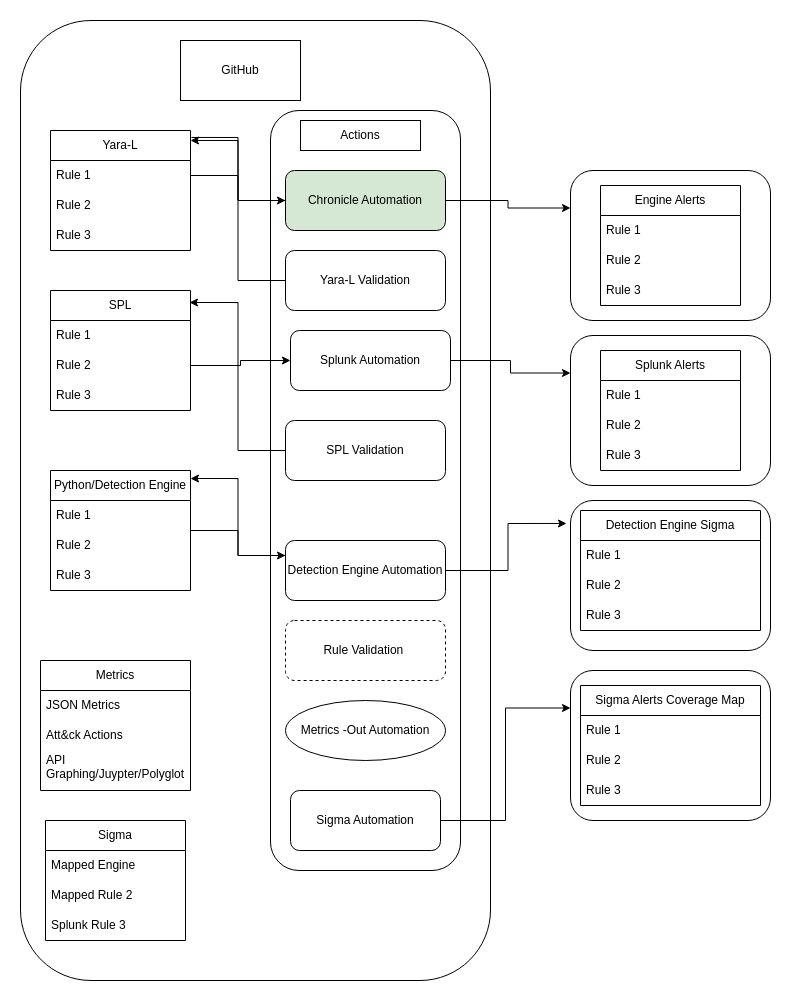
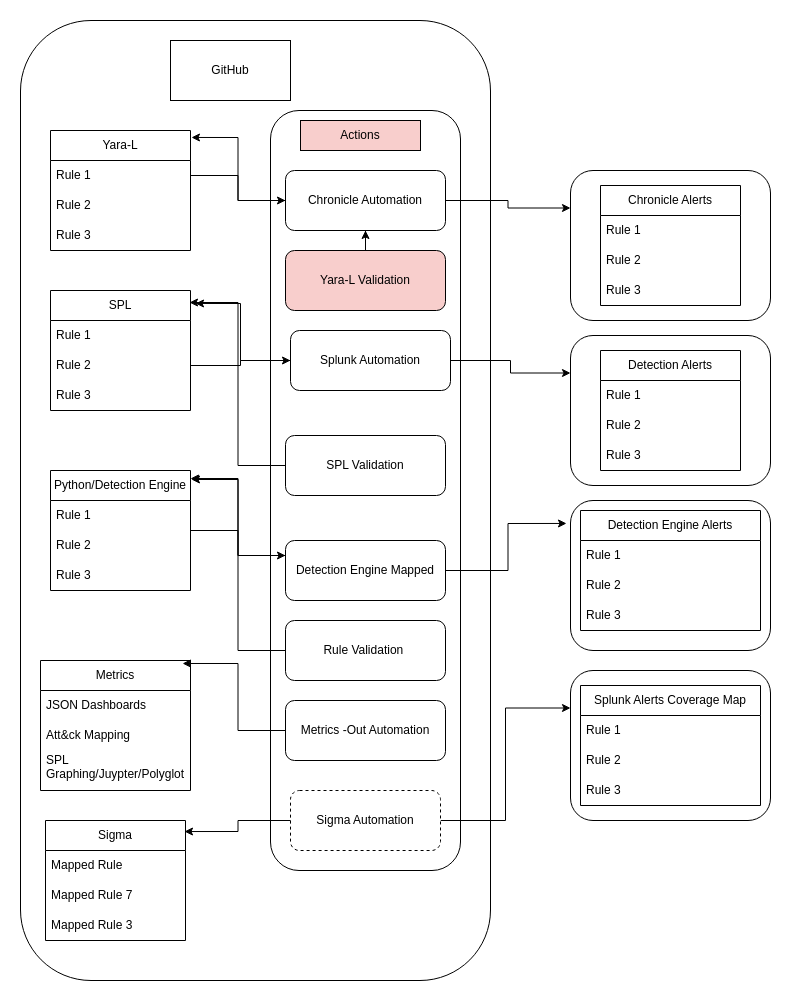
- <mxCell id="39" value="GitHub" style="rounded=0;whiteSpace=wrap;html=1;" vertex="1" parent="1"><mxGeometry x="180" y="40" width="120" height="60" as="geometry" /></mxCell>
+ <mxCell id="39" value="GitHub" style="rounded=0;whiteSpace=wrap;html=1;" vertex="1" parent="1"><mxGeometry x="170" y="40" width="120" height="60" as="geometry" /></mxCell>
- <mxCell id="40" value="Actions" style="rounded=0;whiteSpace=wrap;html=1;" vertex="1" parent="1"><mxGeometry x="300" y="120" width="120" height="30" as="geometry" /></mxCell>
+ <mxCell id="40" value="Actions" style="rounded=0;whiteSpace=wrap;html=1;fillColor=#f8cecc;" vertex="1" parent="1"><mxGeometry x="300" y="120" width="120" height="30" as="geometry" /></mxCell>
- <mxCell id="62" style="edgeStyle=orthogonalEdgeStyle;rounded=0;orthogonalLoop=1;jettySize=auto;html=1;entryX=1.007;entryY=0.058;entryDx=0;entryDy=0;entryPerimeter=0;endArrow=none;" edge="1" parent="1" source="6" target="9"><mxGeometry relative="1" as="geometry" /></mxCell>
+ <mxCell id="62" style="edgeStyle=orthogonalEdgeStyle;rounded=0;orthogonalLoop=1;jettySize=auto;html=1;entryX=1.007;entryY=0.058;entryDx=0;entryDy=0;entryPerimeter=0;" edge="1" parent="1" source="6" target="9"><mxGeometry relative="1" as="geometry" /></mxCell>
- <mxCell id="6" value="Chronicle Automation" style="rounded=1;whiteSpace=wrap;html=1;fillColor=#d5e8d4;" vertex="1" parent="1"><mxGeometry x="285" y="170" width="160" height="60" as="geometry" /></mxCell>
+ <mxCell id="6" value="Chronicle Automation" style="rounded=1;whiteSpace=wrap;html=1;" vertex="1" parent="1"><mxGeometry x="285" y="170" width="160" height="60" as="geometry" /></mxCell>
- <mxCell id="41" value="Engine Alerts" style="swimlane;fontStyle=0;childLayout=stackLayout;horizontal=1;startSize=30;horizontalStack=0;resizeParent=1;resizeParentMax=0;resizeLast=0;collapsible=1;marginBottom=0;whiteSpace=wrap;html=1;" vertex="1" parent="1"><mxGeometry x="600" y="185" width="140" height="120" as="geometry" /></mxCell>
+ <mxCell id="41" value="Chronicle Alerts" style="swimlane;fontStyle=0;childLayout=stackLayout;horizontal=1;startSize=30;horizontalStack=0;resizeParent=1;resizeParentMax=0;resizeLast=0;collapsible=1;marginBottom=0;whiteSpace=wrap;html=1;" vertex="1" parent="1"><mxGeometry x="600" y="185" width="140" height="120" as="geometry" /></mxCell>
- <mxCell id="64" style="edgeStyle=orthogonalEdgeStyle;rounded=0;orthogonalLoop=1;jettySize=auto;html=1;entryX=1;entryY=0.083;entryDx=0;entryDy=0;entryPerimeter=0;" edge="1" parent="1" source="7" target="9"><mxGeometry relative="1" as="geometry" /></mxCell>
+ <mxCell id="64" style="edgeStyle=orthogonalEdgeStyle;rounded=0;orthogonalLoop=1;jettySize=auto;html=1;" edge="1" parent="1" source="7" target="6"><mxGeometry relative="1" as="geometry" /></mxCell>
- <mxCell id="7" value="Yara-L Validation" style="rounded=1;whiteSpace=wrap;html=1;" vertex="1" parent="1"><mxGeometry x="285" y="250" width="160" height="60" as="geometry" /></mxCell>
+ <mxCell id="7" value="Yara-L Validation" style="rounded=1;whiteSpace=wrap;html=1;fillColor=#f8cecc;" vertex="1" parent="1"><mxGeometry x="285" y="250" width="160" height="60" as="geometry" /></mxCell>
+ <mxCell id="59" style="edgeStyle=orthogonalEdgeStyle;rounded=0;orthogonalLoop=1;jettySize=auto;html=1;entryX=1.036;entryY=0.108;entryDx=0;entryDy=0;entryPerimeter=0;" edge="1" parent="1" source="32" target="13"><mxGeometry relative="1" as="geometry" /></mxCell>
- <mxCell id="45" value="Splunk Alerts" style="swimlane;fontStyle=0;childLayout=stackLayout;horizontal=1;startSize=30;horizontalStack=0;resizeParent=1;resizeParentMax=0;resizeLast=0;collapsible=1;marginBottom=0;whiteSpace=wrap;html=1;" vertex="1" parent="1"><mxGeometry x="600" y="350" width="140" height="120" as="geometry" /></mxCell>
+ <mxCell id="45" value="Detection Alerts" style="swimlane;fontStyle=0;childLayout=stackLayout;horizontal=1;startSize=30;horizontalStack=0;resizeParent=1;resizeParentMax=0;resizeLast=0;collapsible=1;marginBottom=0;whiteSpace=wrap;html=1;" vertex="1" parent="1"><mxGeometry x="600" y="350" width="140" height="120" as="geometry" /></mxCell>
- <mxCell id="33" value="SPL Validation" style="rounded=1;whiteSpace=wrap;html=1;" vertex="1" parent="1"><mxGeometry x="285" y="420" width="160" height="60" as="geometry" /></mxCell>
+ <mxCell id="33" value="SPL Validation" style="rounded=1;whiteSpace=wrap;html=1;" vertex="1" parent="1"><mxGeometry x="285" y="435" width="160" height="60" as="geometry" /></mxCell>
- <mxCell id="49" value="Detection Engine Sigma" style="swimlane;fontStyle=0;childLayout=stackLayout;horizontal=1;startSize=30;horizontalStack=0;resizeParent=1;resizeParentMax=0;resizeLast=0;collapsible=1;marginBottom=0;whiteSpace=wrap;html=1;" vertex="1" parent="1"><mxGeometry x="580" y="510" width="180" height="120" as="geometry" /></mxCell>
+ <mxCell id="49" value="Detection Engine Alerts" style="swimlane;fontStyle=0;childLayout=stackLayout;horizontal=1;startSize=30;horizontalStack=0;resizeParent=1;resizeParentMax=0;resizeLast=0;collapsible=1;marginBottom=0;whiteSpace=wrap;html=1;" vertex="1" parent="1"><mxGeometry x="580" y="510" width="180" height="120" as="geometry" /></mxCell>
- <mxCell id="34" value="Detection Engine Automation" style="rounded=1;whiteSpace=wrap;html=1;" vertex="1" parent="1"><mxGeometry x="285" y="540" width="160" height="60" as="geometry" /></mxCell>
+ <mxCell id="34" value="Detection Engine Mapped" style="rounded=1;whiteSpace=wrap;html=1;" vertex="1" parent="1"><mxGeometry x="285" y="540" width="160" height="60" as="geometry" /></mxCell>
+ <mxCell id="58" style="edgeStyle=orthogonalEdgeStyle;rounded=0;orthogonalLoop=1;jettySize=auto;html=1;entryX=1.007;entryY=0.075;entryDx=0;entryDy=0;entryPerimeter=0;" edge="1" parent="1" source="35" target="22"><mxGeometry relative="1" as="geometry" /></mxCell>
- <mxCell id="35" value="Rule Validation&amp;nbsp;" style="rounded=1;whiteSpace=wrap;html=1;dashed=1;" vertex="1" parent="1"><mxGeometry x="285" y="620" width="160" height="60" as="geometry" /></mxCell>
+ <mxCell id="35" value="Rule Validation&amp;nbsp;" style="rounded=1;whiteSpace=wrap;html=1;" vertex="1" parent="1"><mxGeometry x="285" y="620" width="160" height="60" as="geometry" /></mxCell>
+ <mxCell id="30" style="edgeStyle=orthogonalEdgeStyle;rounded=0;orthogonalLoop=1;jettySize=auto;html=1;entryX=0.947;entryY=0.023;entryDx=0;entryDy=0;entryPerimeter=0;" edge="1" parent="1" source="8" target="26"><mxGeometry relative="1" as="geometry" /></mxCell>
- <mxCell id="53" value="Sigma Alerts Coverage Map" style="swimlane;fontStyle=0;childLayout=stackLayout;horizontal=1;startSize=30;horizontalStack=0;resizeParent=1;resizeParentMax=0;resizeLast=0;collapsible=1;marginBottom=0;whiteSpace=wrap;html=1;" vertex="1" parent="1"><mxGeometry x="580" y="685" width="180" height="120" as="geometry" /></mxCell>
+ <mxCell id="53" value="Splunk Alerts Coverage Map" style="swimlane;fontStyle=0;childLayout=stackLayout;horizontal=1;startSize=30;horizontalStack=0;resizeParent=1;resizeParentMax=0;resizeLast=0;collapsible=1;marginBottom=0;whiteSpace=wrap;html=1;" vertex="1" parent="1"><mxGeometry x="580" y="685" width="180" height="120" as="geometry" /></mxCell>
- <mxCell id="27" value="JSON Metrics" style="text;strokeColor=none;fillColor=none;align=left;verticalAlign=middle;spacingLeft=4;spacingRight=4;overflow=hidden;points=[[0,0.5],[1,0.5]];portConstraint=eastwest;rotatable=0;whiteSpace=wrap;html=1;" vertex="1" parent="26"><mxGeometry y="30" width="150" height="30" as="geometry" /></mxCell>
+ <mxCell id="27" value="JSON Dashboards" style="text;strokeColor=none;fillColor=none;align=left;verticalAlign=middle;spacingLeft=4;spacingRight=4;overflow=hidden;points=[[0,0.5],[1,0.5]];portConstraint=eastwest;rotatable=0;whiteSpace=wrap;html=1;" vertex="1" parent="26"><mxGeometry y="30" width="150" height="30" as="geometry" /></mxCell>
- <mxCell id="8" value="Metrics -Out Automation" style="ellipse;whiteSpace=wrap;html=1;" vertex="1" parent="1"><mxGeometry x="285" y="700" width="160" height="60" as="geometry" /></mxCell>
+ <mxCell id="8" value="Metrics -Out Automation" style="rounded=1;whiteSpace=wrap;html=1;" vertex="1" parent="1"><mxGeometry x="285" y="700" width="160" height="60" as="geometry" /></mxCell>
- <mxCell id="28" value="Att&amp;amp;ck Actions" style="text;strokeColor=none;fillColor=none;align=left;verticalAlign=middle;spacingLeft=4;spacingRight=4;overflow=hidden;points=[[0,0.5],[1,0.5]];portConstraint=eastwest;rotatable=0;whiteSpace=wrap;html=1;" vertex="1" parent="26"><mxGeometry y="60" width="150" height="30" as="geometry" /></mxCell>
+ <mxCell id="28" value="Att&amp;amp;ck Mapping" style="text;strokeColor=none;fillColor=none;align=left;verticalAlign=middle;spacingLeft=4;spacingRight=4;overflow=hidden;points=[[0,0.5],[1,0.5]];portConstraint=eastwest;rotatable=0;whiteSpace=wrap;html=1;" vertex="1" parent="26"><mxGeometry y="60" width="150" height="30" as="geometry" /></mxCell>
- <mxCell id="29" value="API Graphing/Juypter/Polyglot&lt;div&gt;&lt;br&gt;&lt;/div&gt;" style="text;strokeColor=none;fillColor=none;align=left;verticalAlign=middle;spacingLeft=4;spacingRight=4;overflow=hidden;points=[[0,0.5],[1,0.5]];portConstraint=eastwest;rotatable=0;whiteSpace=wrap;html=1;" vertex="1" parent="26"><mxGeometry y="90" width="150" height="40" as="geometry" /></mxCell>
+ <mxCell id="29" value="SPL Graphing/Juypter/Polyglot&lt;div&gt;&lt;br&gt;&lt;/div&gt;" style="text;strokeColor=none;fillColor=none;align=left;verticalAlign=middle;spacingLeft=4;spacingRight=4;overflow=hidden;points=[[0,0.5],[1,0.5]];portConstraint=eastwest;rotatable=0;whiteSpace=wrap;html=1;" vertex="1" parent="26"><mxGeometry y="90" width="150" height="40" as="geometry" /></mxCell>
- <mxCell id="66" value="Sigma Automation" style="rounded=1;whiteSpace=wrap;html=1;" vertex="1" parent="1"><mxGeometry x="290" y="790" width="150" height="60" as="geometry" /></mxCell>
+ <mxCell id="66" value="Sigma Automation" style="rounded=1;whiteSpace=wrap;html=1;dashed=1;" vertex="1" parent="1"><mxGeometry x="290" y="790" width="150" height="60" as="geometry" /></mxCell>
+ <mxCell id="67" style="edgeStyle=orthogonalEdgeStyle;rounded=0;orthogonalLoop=1;jettySize=auto;html=1;entryX=0.993;entryY=0.092;entryDx=0;entryDy=0;entryPerimeter=0;" edge="1" parent="1" source="66" target="17"><mxGeometry relative="1" as="geometry" /></mxCell>
- <mxCell id="18" value="Mapped Engine" style="text;strokeColor=none;fillColor=none;align=left;verticalAlign=middle;spacingLeft=4;spacingRight=4;overflow=hidden;points=[[0,0.5],[1,0.5]];portConstraint=eastwest;rotatable=0;whiteSpace=wrap;html=1;" vertex="1" parent="17"><mxGeometry y="30" width="140" height="30" as="geometry" /></mxCell>
+ <mxCell id="18" value="Mapped Rule" style="text;strokeColor=none;fillColor=none;align=left;verticalAlign=middle;spacingLeft=4;spacingRight=4;overflow=hidden;points=[[0,0.5],[1,0.5]];portConstraint=eastwest;rotatable=0;whiteSpace=wrap;html=1;" vertex="1" parent="17"><mxGeometry y="30" width="140" height="30" as="geometry" /></mxCell>
- <mxCell id="19" value="Mapped Rule 2" style="text;strokeColor=none;fillColor=none;align=left;verticalAlign=middle;spacingLeft=4;spacingRight=4;overflow=hidden;points=[[0,0.5],[1,0.5]];portConstraint=eastwest;rotatable=0;whiteSpace=wrap;html=1;" vertex="1" parent="17"><mxGeometry y="60" width="140" height="30" as="geometry" /></mxCell>
+ <mxCell id="19" value="Mapped Rule 7" style="text;strokeColor=none;fillColor=none;align=left;verticalAlign=middle;spacingLeft=4;spacingRight=4;overflow=hidden;points=[[0,0.5],[1,0.5]];portConstraint=eastwest;rotatable=0;whiteSpace=wrap;html=1;" vertex="1" parent="17"><mxGeometry y="60" width="140" height="30" as="geometry" /></mxCell>
- <mxCell id="20" value="Splunk Rule 3" style="text;strokeColor=none;fillColor=none;align=left;verticalAlign=middle;spacingLeft=4;spacingRight=4;overflow=hidden;points=[[0,0.5],[1,0.5]];portConstraint=eastwest;rotatable=0;whiteSpace=wrap;html=1;" vertex="1" parent="17"><mxGeometry y="90" width="140" height="30" as="geometry" /></mxCell>
+ <mxCell id="20" value="Mapped Rule 3" style="text;strokeColor=none;fillColor=none;align=left;verticalAlign=middle;spacingLeft=4;spacingRight=4;overflow=hidden;points=[[0,0.5],[1,0.5]];portConstraint=eastwest;rotatable=0;whiteSpace=wrap;html=1;" vertex="1" parent="17"><mxGeometry y="90" width="140" height="30" as="geometry" /></mxCell>
